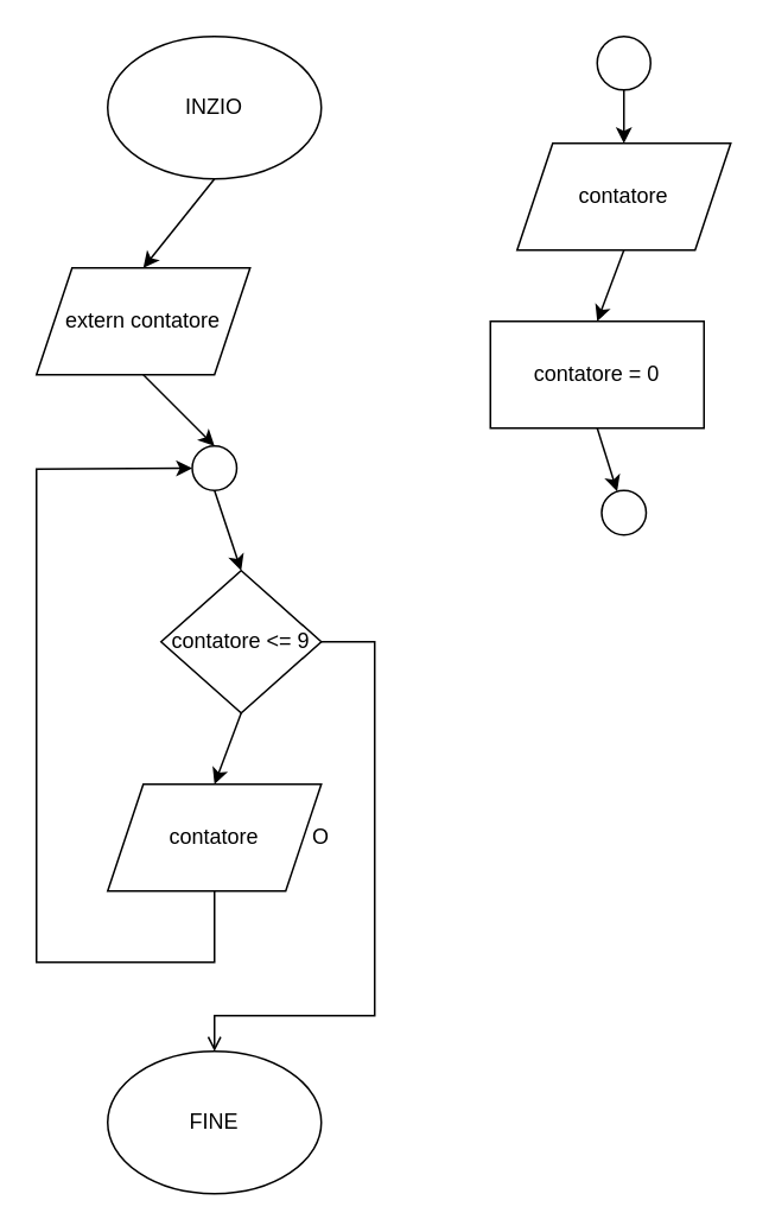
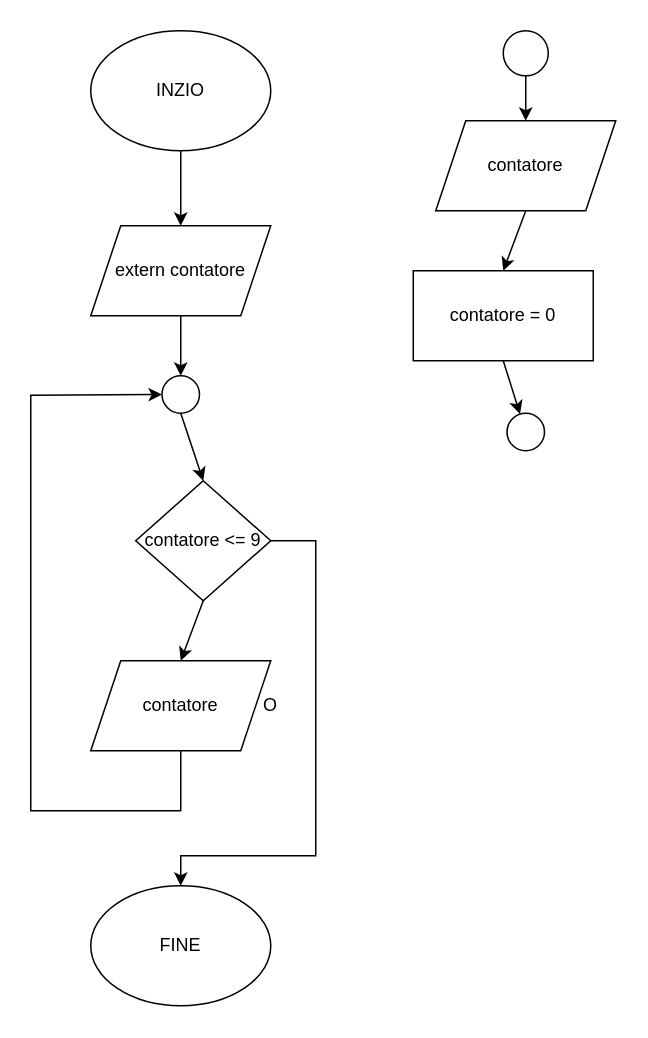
- <mxCell id="4" value="extern contatore" style="shape=parallelogram;perimeter=parallelogramPerimeter;whiteSpace=wrap;html=1;fixedSize=1;" vertex="1" parent="1"><mxGeometry x="20" y="150" width="120" height="60" as="geometry" /></mxCell>
+ <mxCell id="4" value="extern contatore" style="shape=parallelogram;perimeter=parallelogramPerimeter;whiteSpace=wrap;html=1;fixedSize=1;" vertex="1" parent="1"><mxGeometry x="60" y="150" width="120" height="60" as="geometry" /></mxCell>
- <mxCell id="13" value="" style="endArrow=open;html=1;rounded=0;exitX=1;exitY=0.5;exitDx=0;exitDy=0;entryX=0.5;entryY=0;entryDx=0;entryDy=0;" edge="1" parent="1" source="6" target="14"><mxGeometry width="50" height="50" relative="1" as="geometry"><mxPoint x="200" y="450" as="sourcePoint" /><mxPoint x="250" y="400" as="targetPoint" /><Array as="points"><mxPoint x="210" y="360" /><mxPoint x="210" y="570" /><mxPoint x="120" y="570" /></Array></mxGeometry></mxCell>
+ <mxCell id="13" value="" style="endArrow=classic;html=1;rounded=0;exitX=1;exitY=0.5;exitDx=0;exitDy=0;entryX=0.5;entryY=0;entryDx=0;entryDy=0;" edge="1" parent="1" source="6" target="14"><mxGeometry width="50" height="50" relative="1" as="geometry"><mxPoint x="200" y="450" as="sourcePoint" /><mxPoint x="250" y="400" as="targetPoint" /><Array as="points"><mxPoint x="210" y="360" /><mxPoint x="210" y="570" /><mxPoint x="120" y="570" /></Array></mxGeometry></mxCell>
